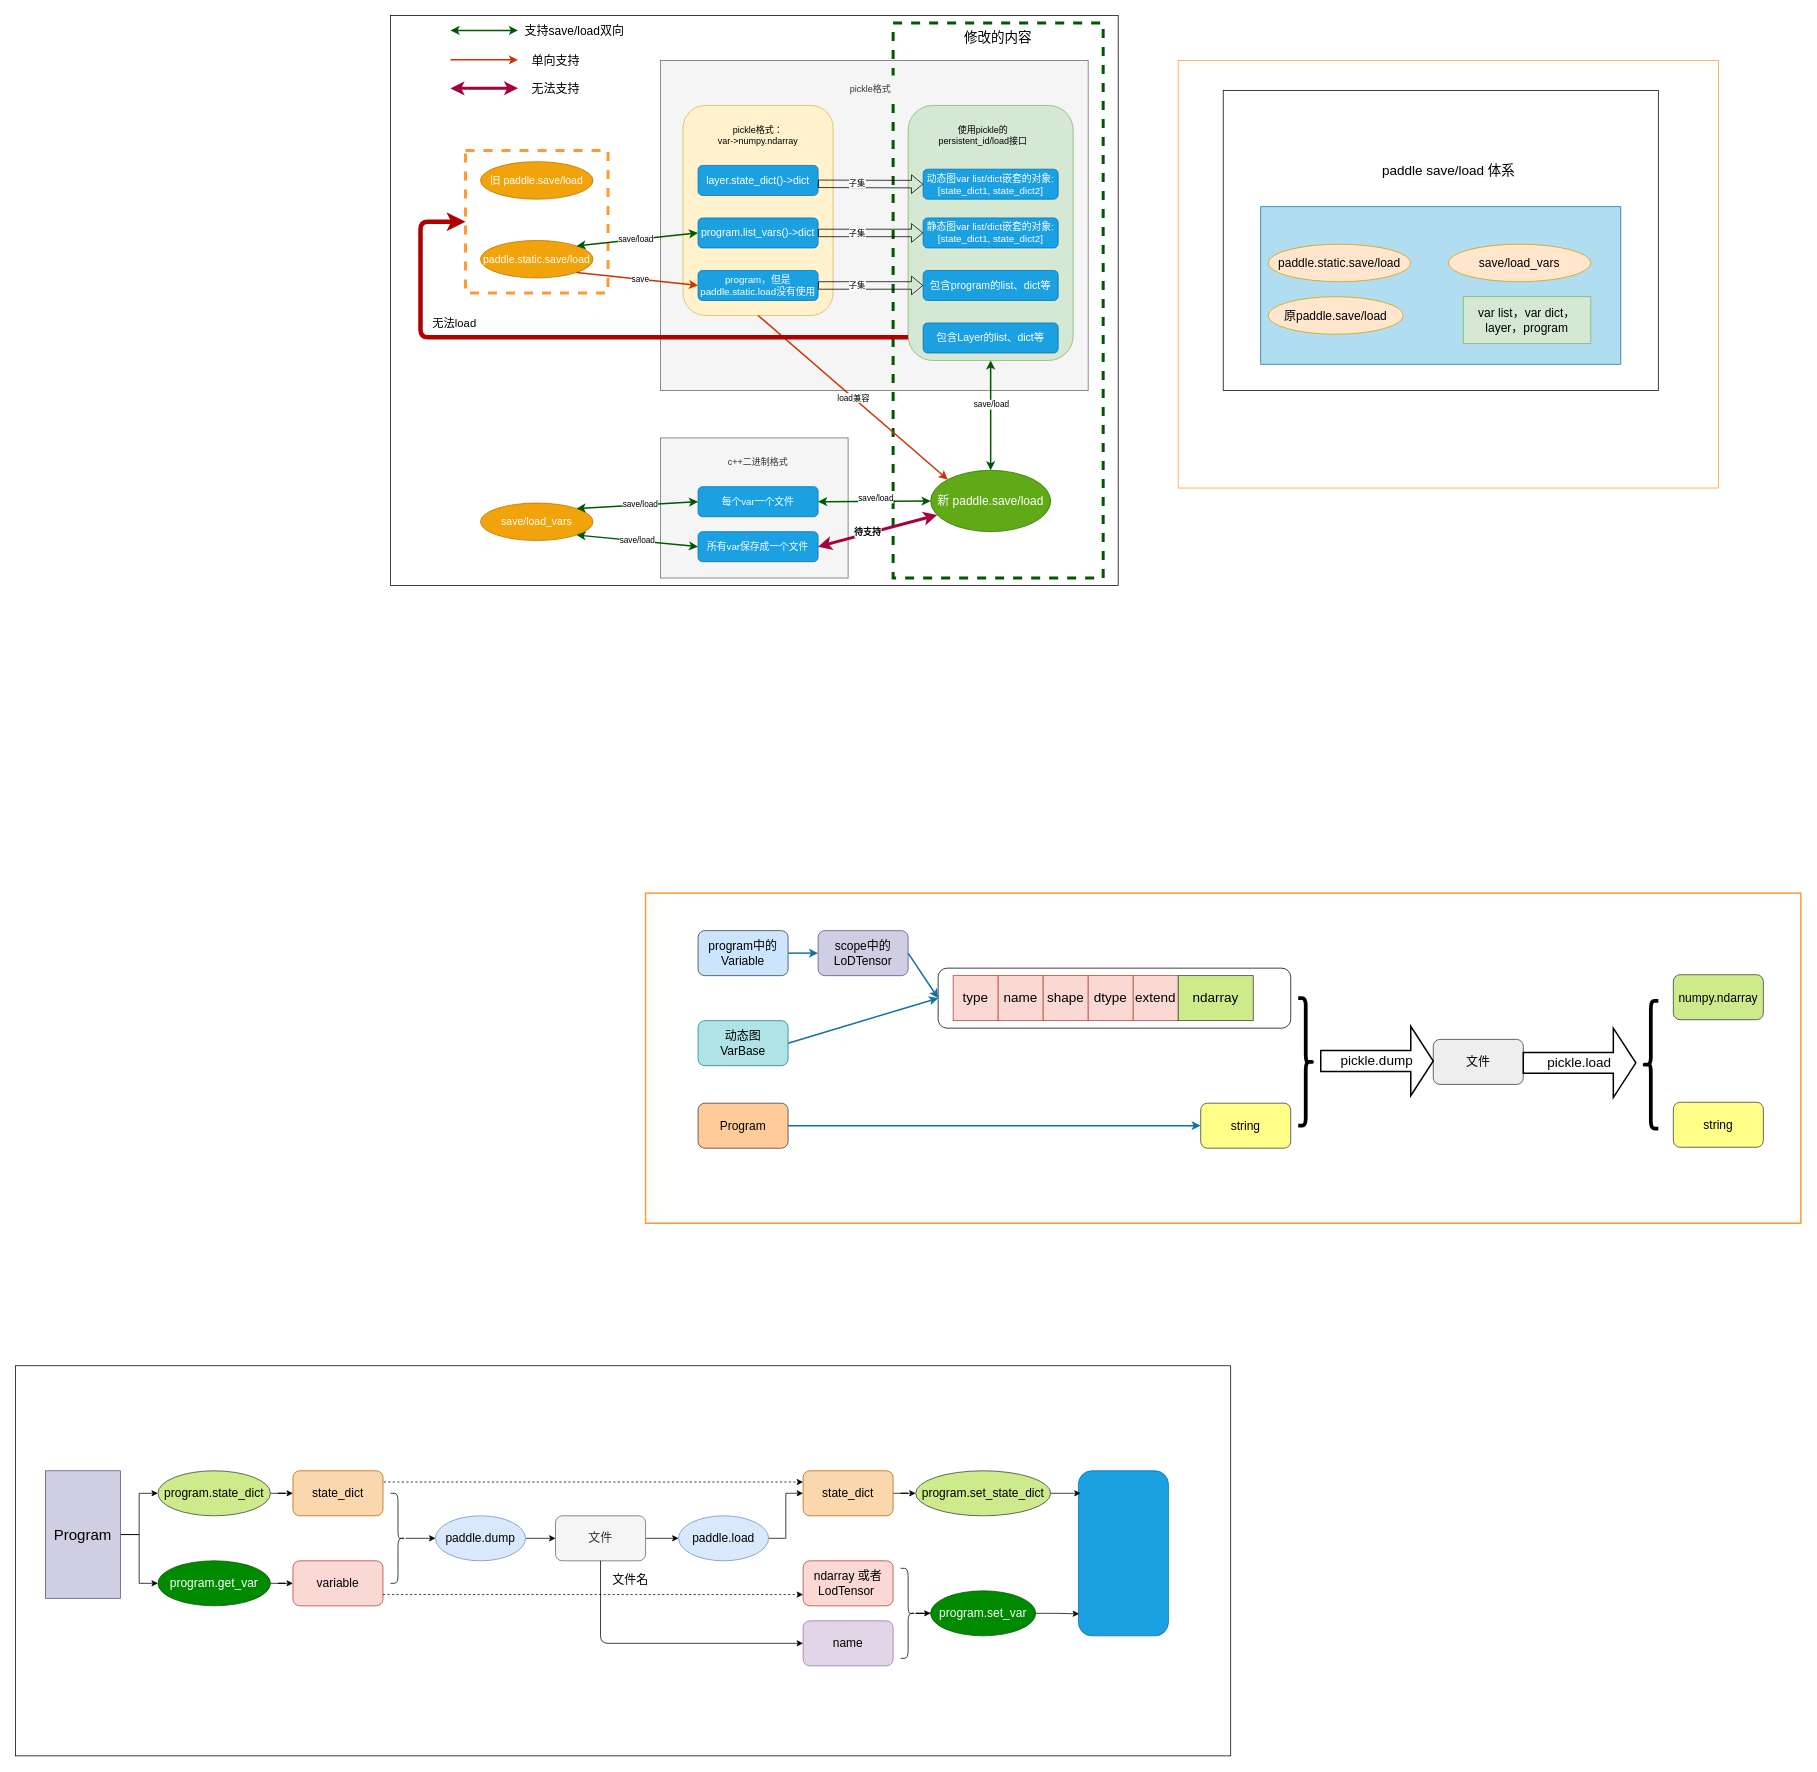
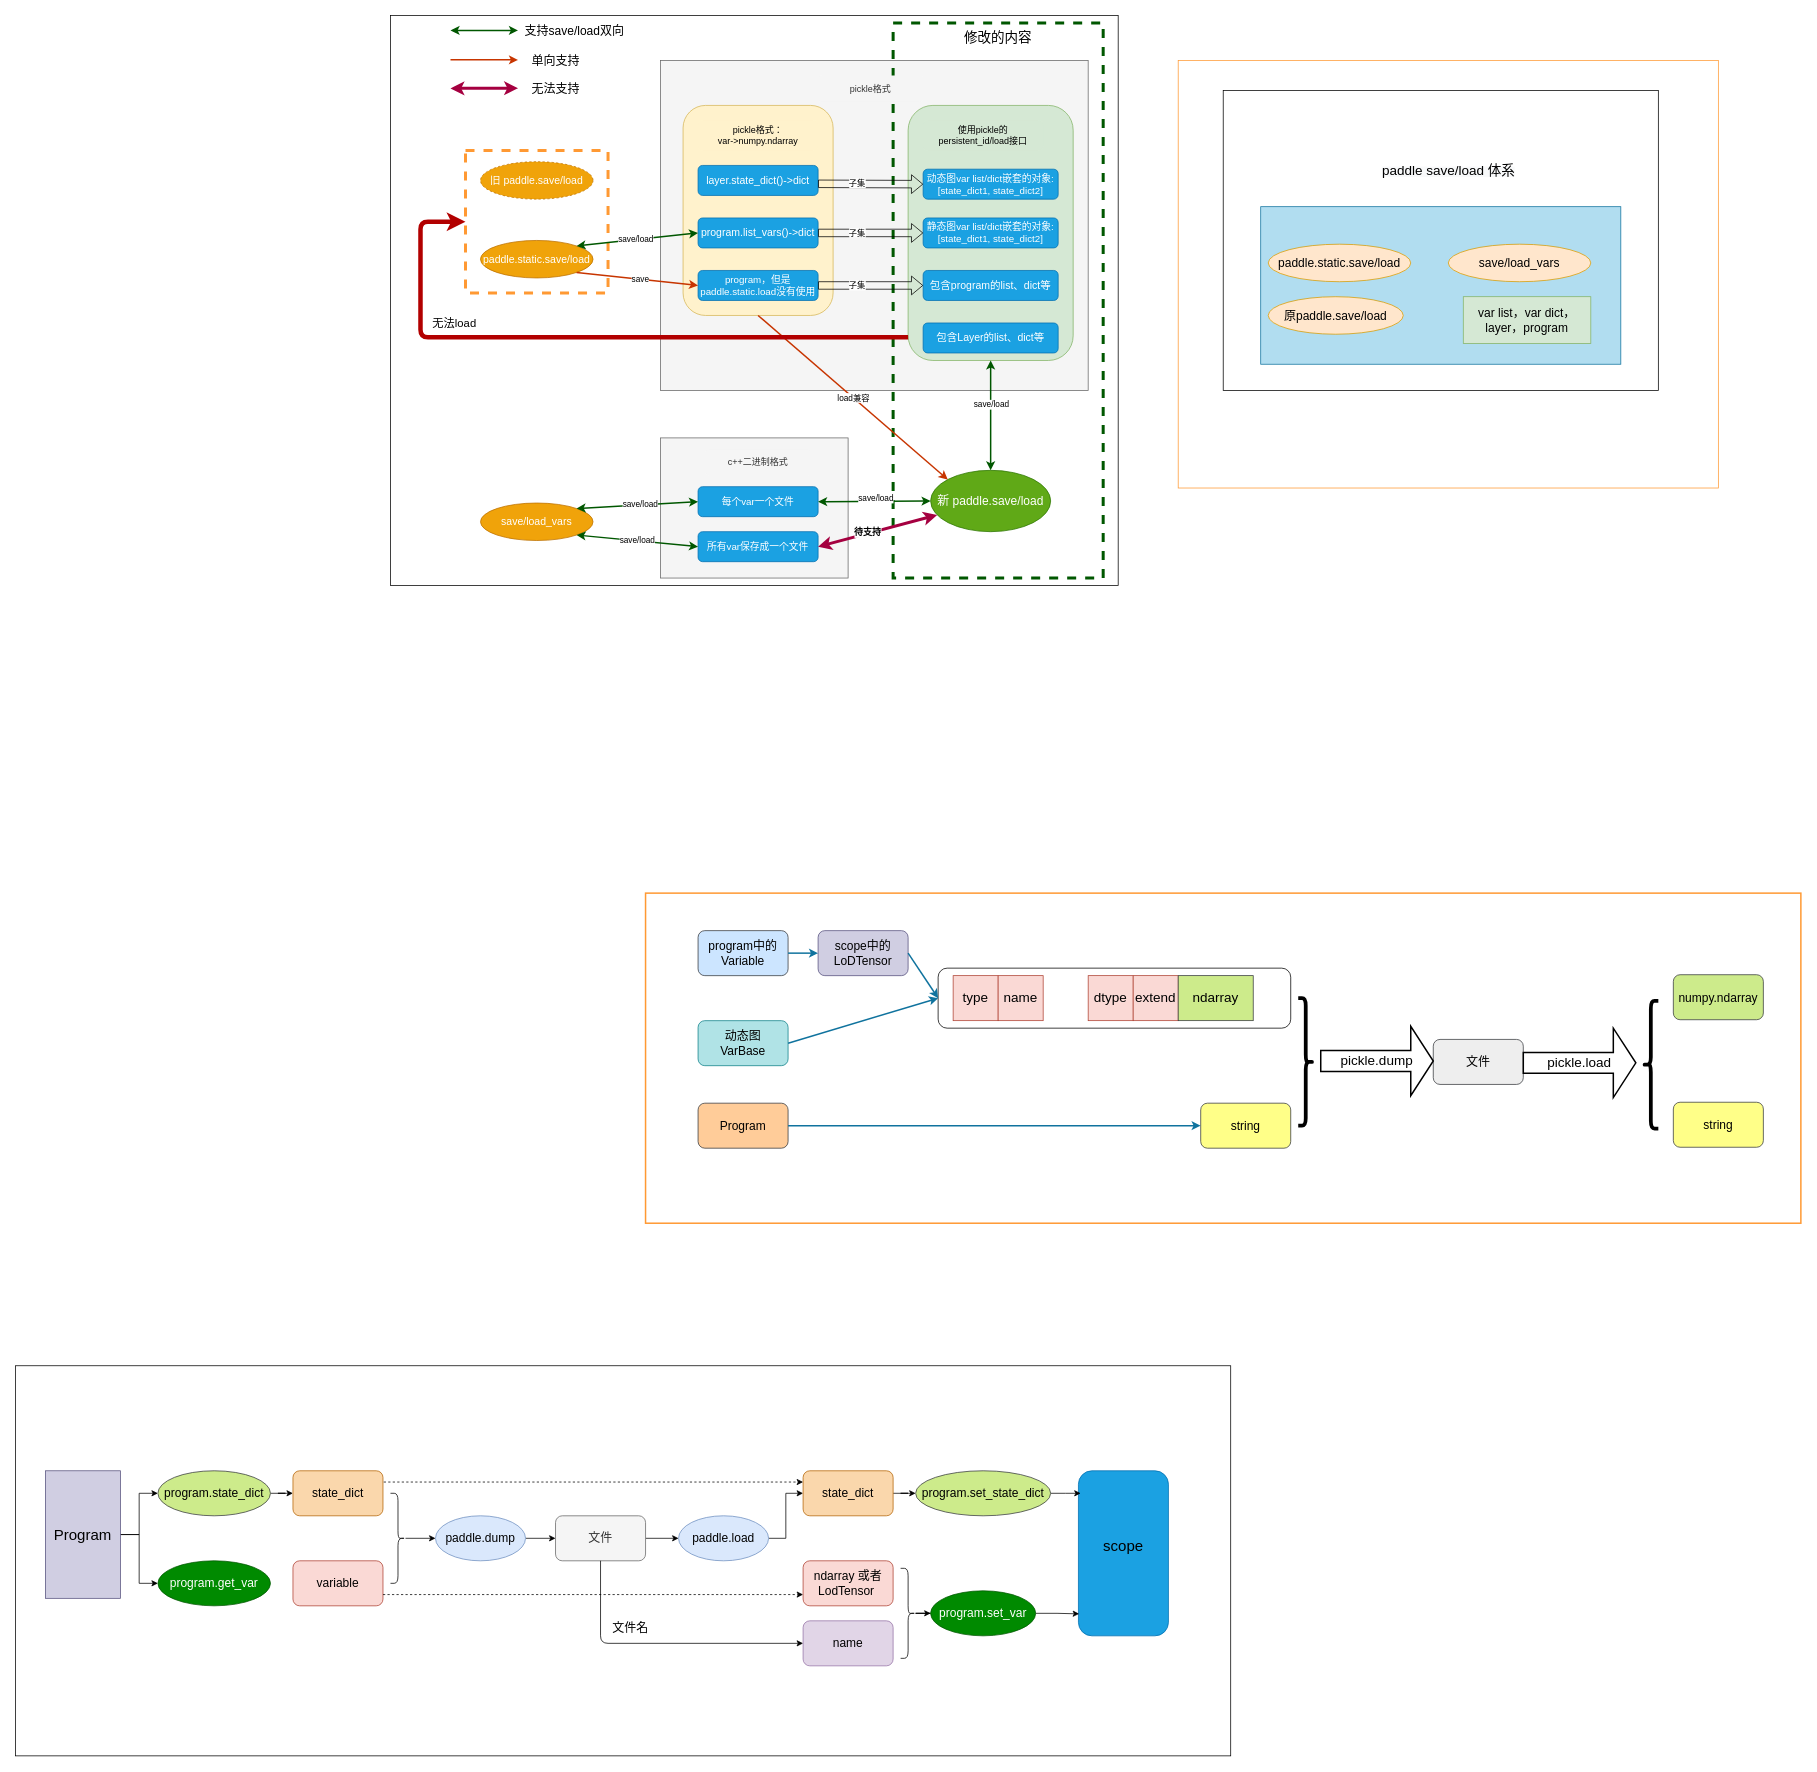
- <mxCell id="25" value="&lt;font style=&quot;font-size: 14px&quot;&gt;旧 paddle.save/load&lt;/font&gt;" style="ellipse;whiteSpace=wrap;html=1;fillColor=#f0a30a;strokeColor=#BD7000;fontColor=#ffffff;" parent="1" vertex="1"><mxGeometry x="640" y="215" width="150" height="50" as="geometry" /></mxCell>
+ <mxCell id="25" value="&lt;font style=&quot;font-size: 14px&quot;&gt;旧 paddle.save/load&lt;/font&gt;" style="ellipse;whiteSpace=wrap;html=1;fillColor=#f0a30a;strokeColor=#BD7000;fontColor=#ffffff;dashed=1;" parent="1" vertex="1"><mxGeometry x="640" y="215" width="150" height="50" as="geometry" /></mxCell>
- <mxCell id="73" value="&lt;font style=&quot;font-size: 18px&quot;&gt;shape&lt;/font&gt;" style="rounded=0;whiteSpace=wrap;html=1;strokeWidth=1;fillColor=#fad9d5;strokeColor=#ae4132;" parent="1" vertex="1"><mxGeometry x="1390" y="1300" width="60" height="60" as="geometry" /></mxCell>
+ <mxCell id="94" value="&lt;font style=&quot;font-size: 20px&quot;&gt;scope&lt;/font&gt;" style="text;html=1;strokeColor=none;fillColor=none;align=center;verticalAlign=middle;whiteSpace=wrap;rounded=0;" vertex="1" parent="1"><mxGeometry x="1477" y="2050" width="40" height="20" as="geometry" /></mxCell>
- <mxCell id="100" value="&lt;font style=&quot;font-size: 16px&quot;&gt;文件名&lt;/font&gt;" style="text;html=1;strokeColor=none;fillColor=none;align=center;verticalAlign=middle;whiteSpace=wrap;rounded=0;" vertex="1" parent="1"><mxGeometry x="810" y="2095" width="60" height="20" as="geometry" /></mxCell>
+ <mxCell id="100" value="&lt;font style=&quot;font-size: 16px&quot;&gt;文件名&lt;/font&gt;" style="text;html=1;strokeColor=none;fillColor=none;align=center;verticalAlign=middle;whiteSpace=wrap;rounded=0;" vertex="1" parent="1"><mxGeometry x="810" y="2160" width="60" height="20" as="geometry" /></mxCell>
- <mxCell id="106" style="edgeStyle=orthogonalEdgeStyle;rounded=0;orthogonalLoop=1;jettySize=auto;html=1;entryX=0;entryY=0.5;entryDx=0;entryDy=0;" edge="1" parent="1" source="107" target="111"><mxGeometry relative="1" as="geometry" /></mxCell>
